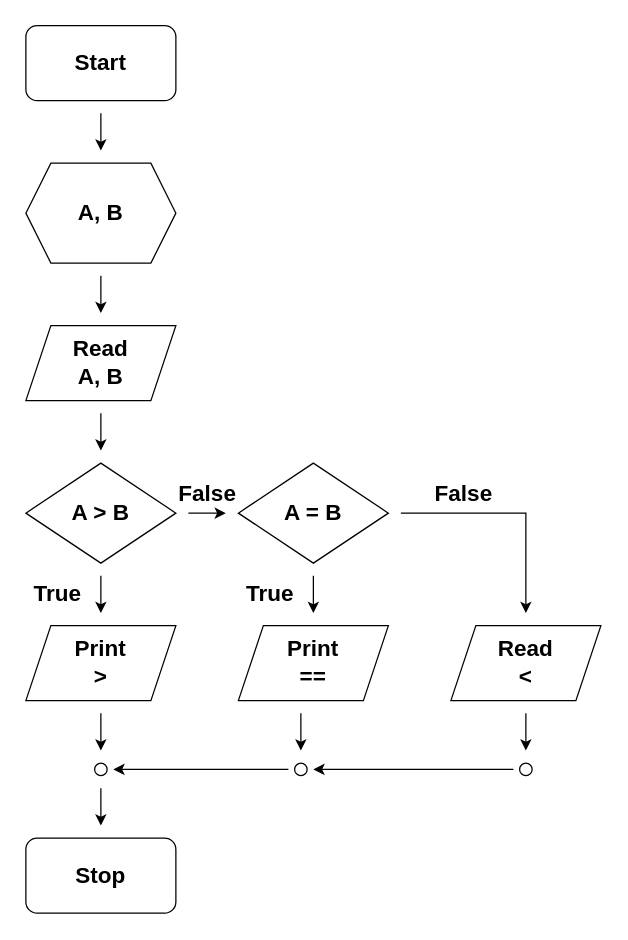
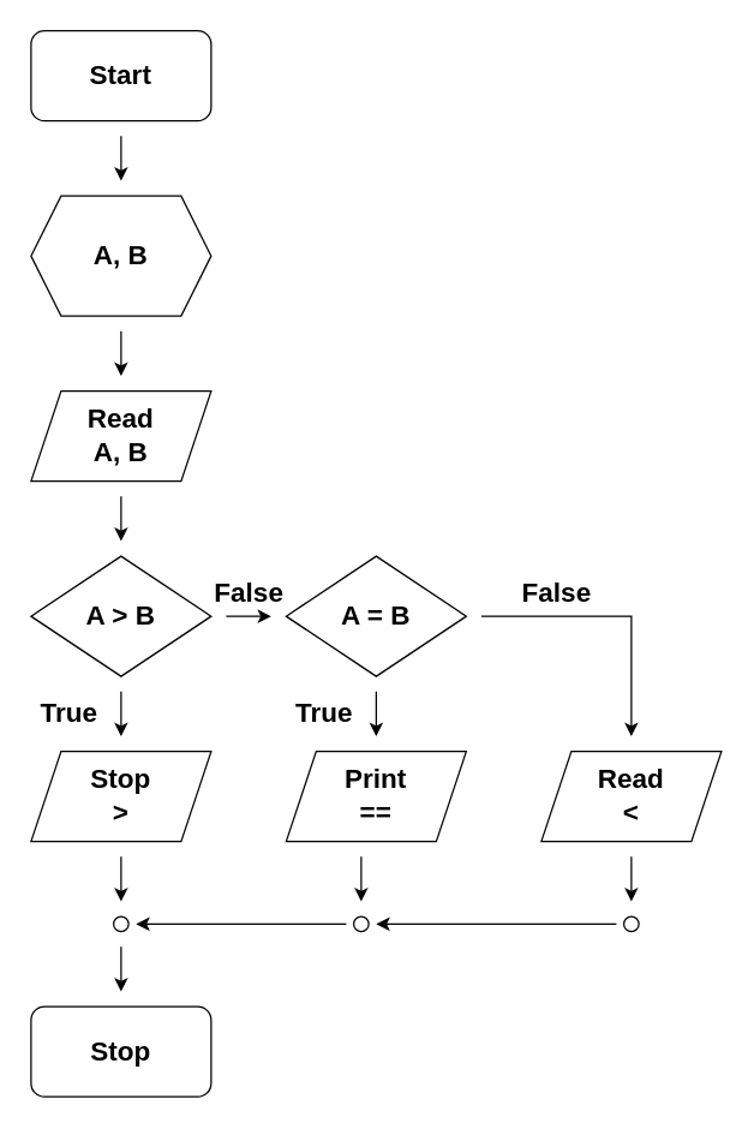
- <mxCell id="9" value="&lt;b&gt;Print&lt;br&gt;&amp;gt;&lt;/b&gt;" style="shape=parallelogram;perimeter=parallelogramPerimeter;whiteSpace=wrap;html=1;fixedSize=1;fontSize=18;" parent="1" vertex="1"><mxGeometry x="20" y="500" width="120" height="60" as="geometry" /></mxCell>
+ <mxCell id="9" value="&lt;b&gt;Stop&lt;br&gt;&amp;gt;&lt;/b&gt;" style="shape=parallelogram;perimeter=parallelogramPerimeter;whiteSpace=wrap;html=1;fixedSize=1;fontSize=18;" parent="1" vertex="1"><mxGeometry x="20" y="500" width="120" height="60" as="geometry" /></mxCell>
